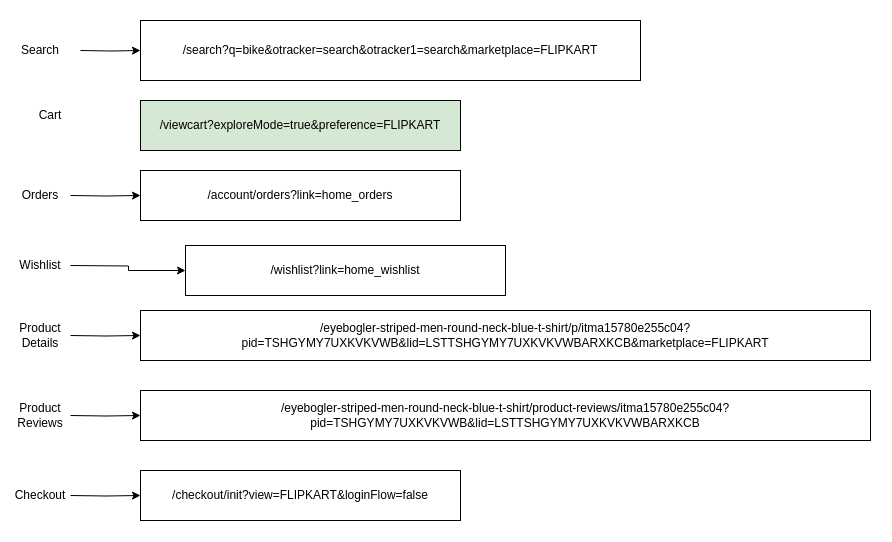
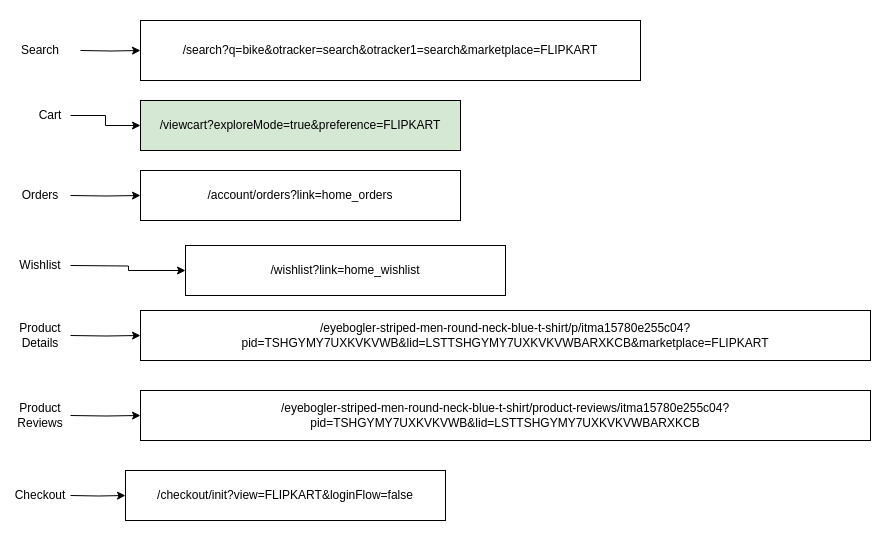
+ <mxCell id="6" style="edgeStyle=orthogonalEdgeStyle;rounded=0;orthogonalLoop=1;jettySize=auto;html=1;entryX=0;entryY=0.5;entryDx=0;entryDy=0;" edge="1" parent="1" source="7" target="5"><mxGeometry relative="1" as="geometry" /></mxCell>
- <mxCell id="20" value="/checkout/init?view=FLIPKART&amp;amp;loginFlow=false" style="rounded=0;whiteSpace=wrap;html=1;" vertex="1" parent="1"><mxGeometry y="470" width="320" height="50" as="geometry" x="140" /></mxCell>
+ <mxCell id="20" value="/checkout/init?view=FLIPKART&amp;amp;loginFlow=false" style="rounded=0;whiteSpace=wrap;html=1;" vertex="1" parent="1"><mxGeometry x="125" y="470" width="320" height="50" as="geometry" /></mxCell>
